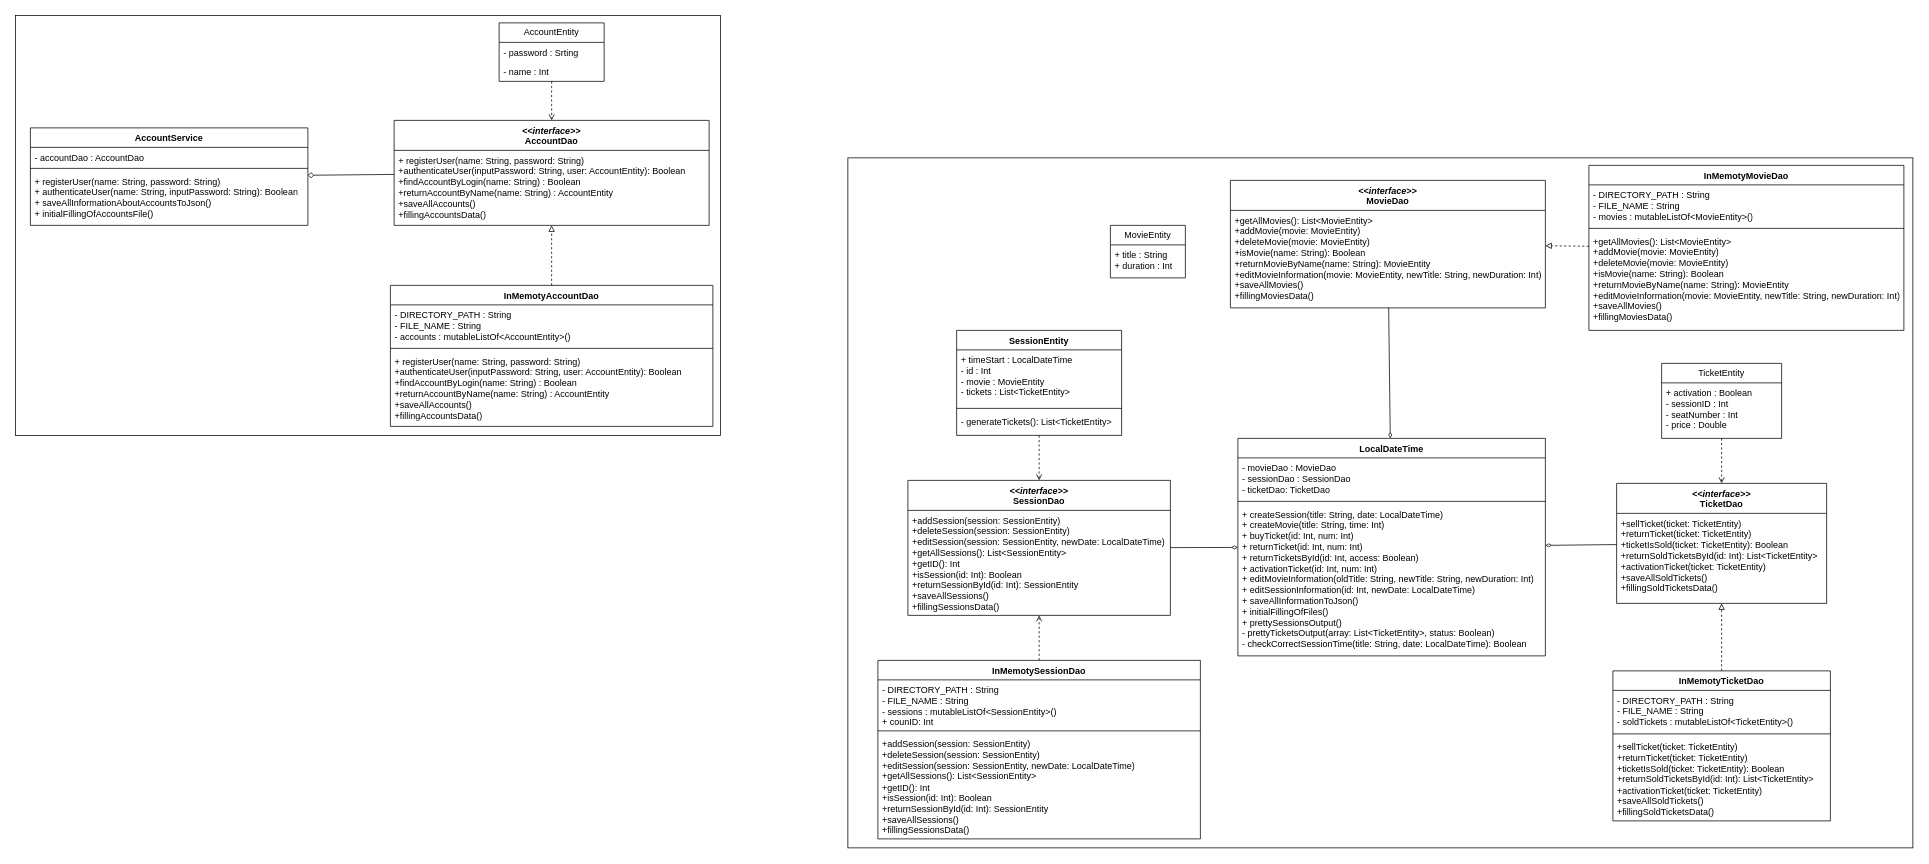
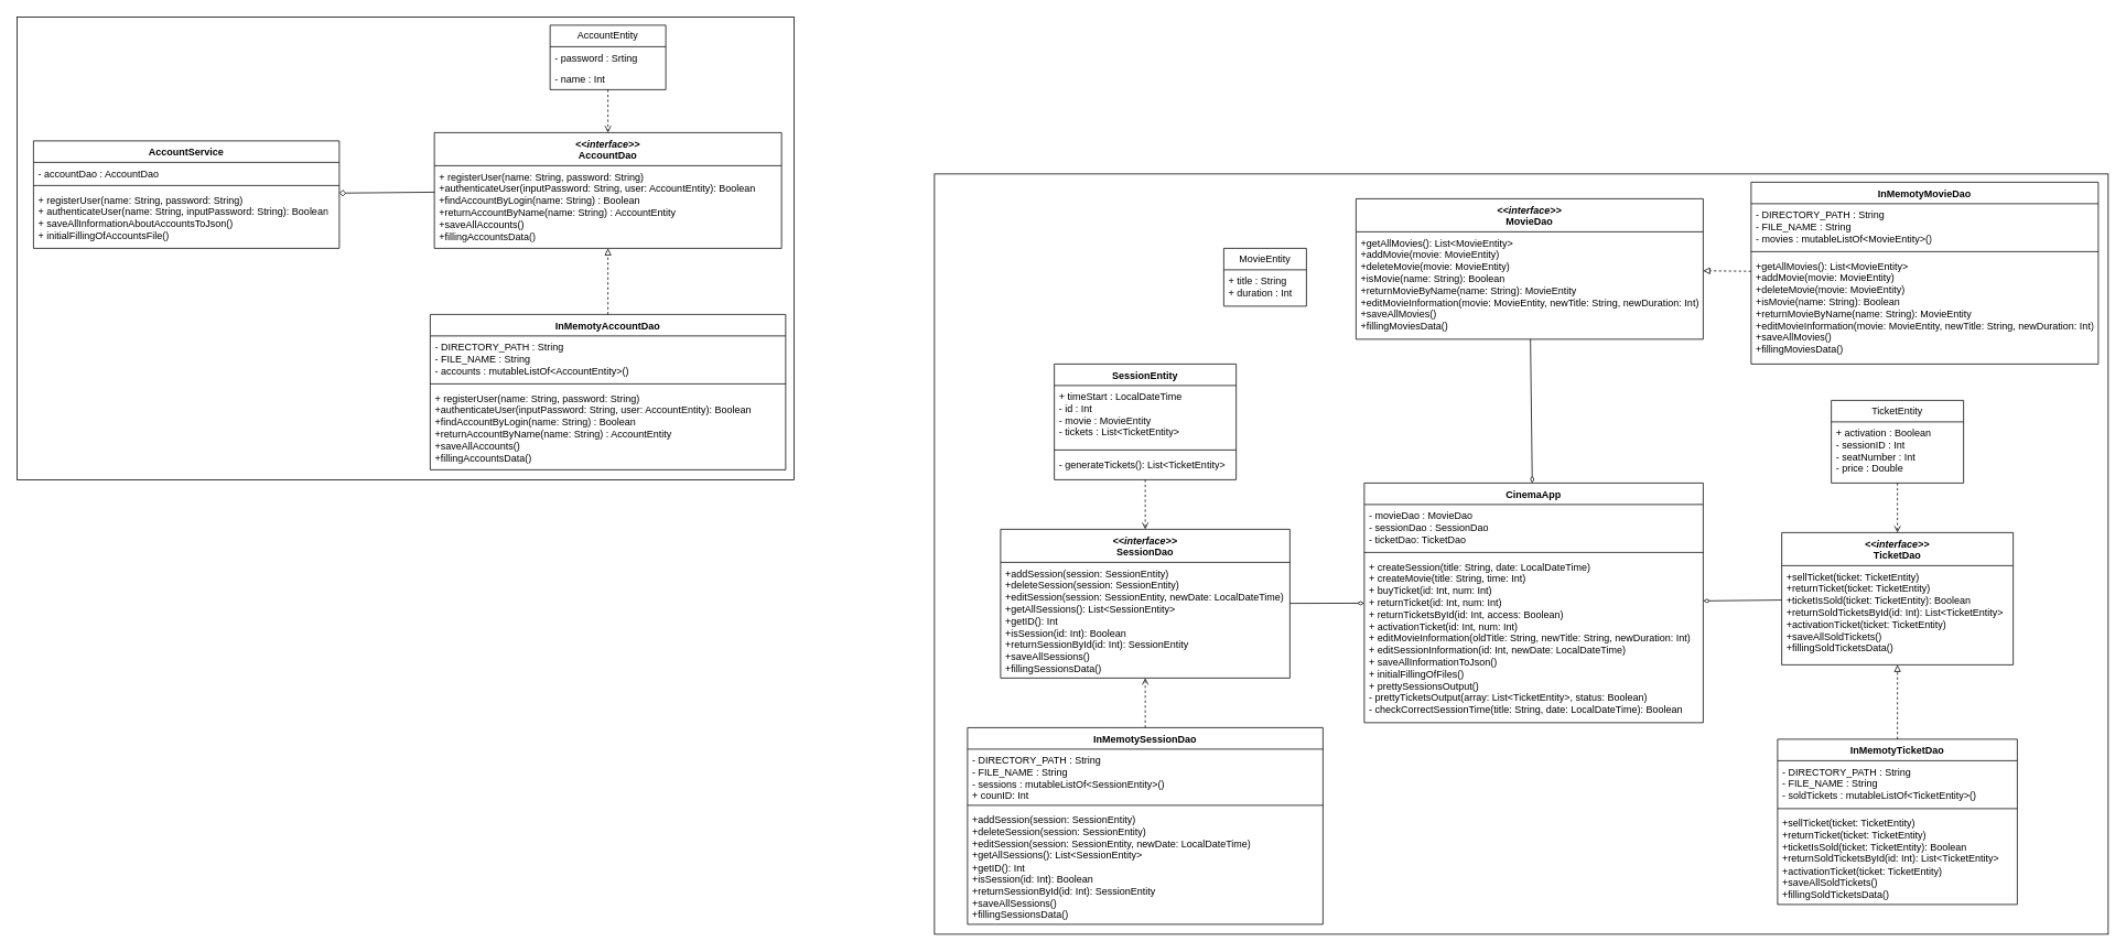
- <mxCell id="41" value="LocalDateTime" style="swimlane;fontStyle=1;align=center;verticalAlign=top;childLayout=stackLayout;horizontal=1;startSize=26;horizontalStack=0;resizeParent=1;resizeParentMax=0;resizeLast=0;collapsible=1;marginBottom=0;whiteSpace=wrap;html=1;" vertex="1" parent="1"><mxGeometry x="1650" y="584" width="410" height="290" as="geometry" /></mxCell>
+ <mxCell id="41" value="CinemaApp" style="swimlane;fontStyle=1;align=center;verticalAlign=top;childLayout=stackLayout;horizontal=1;startSize=26;horizontalStack=0;resizeParent=1;resizeParentMax=0;resizeLast=0;collapsible=1;marginBottom=0;whiteSpace=wrap;html=1;" vertex="1" parent="1"><mxGeometry x="1650" y="584" width="410" height="290" as="geometry" /></mxCell>
